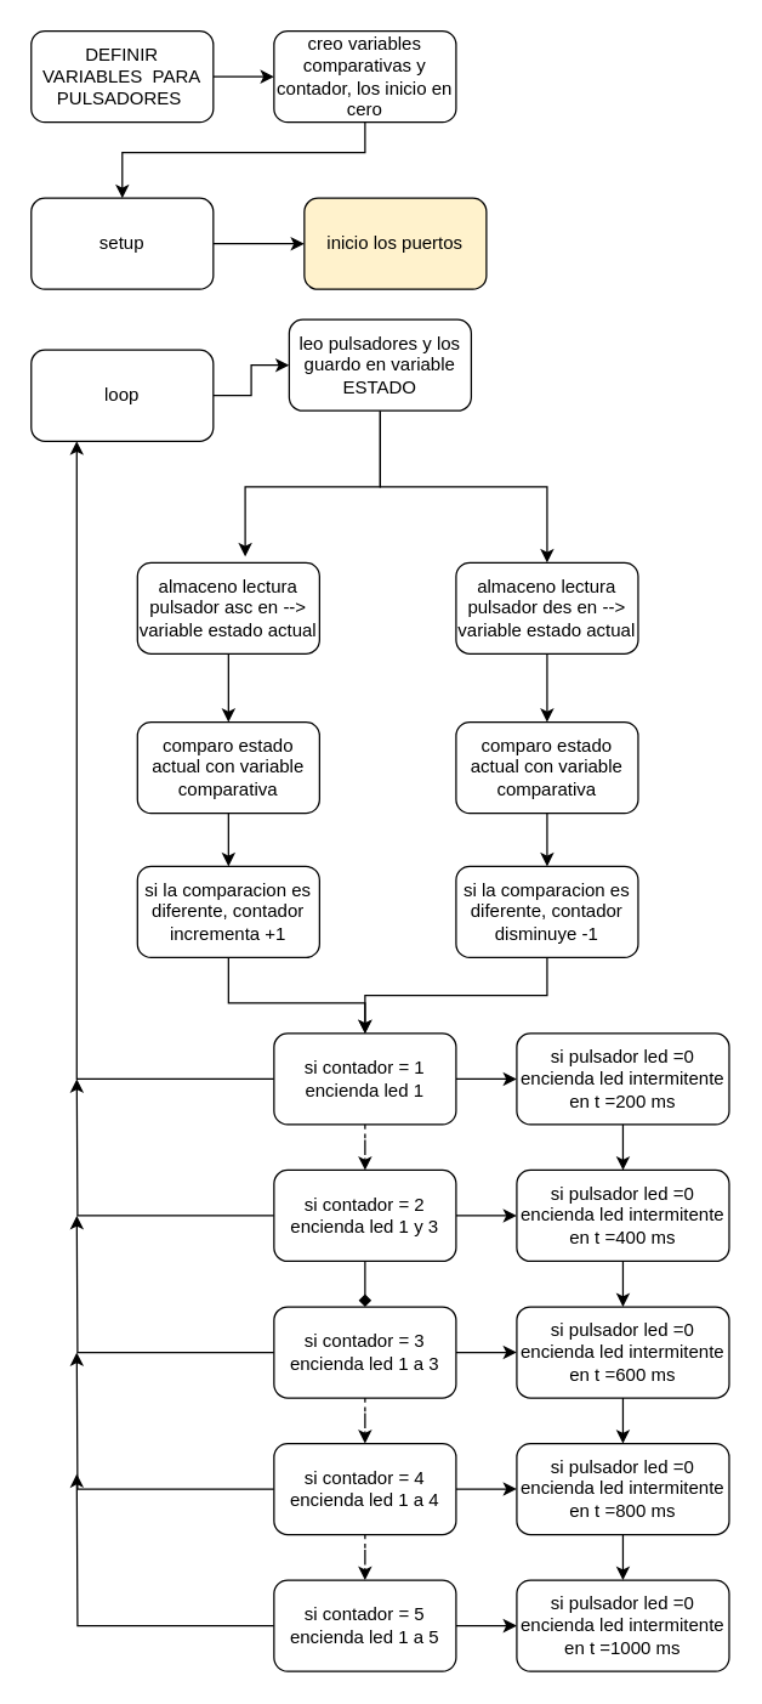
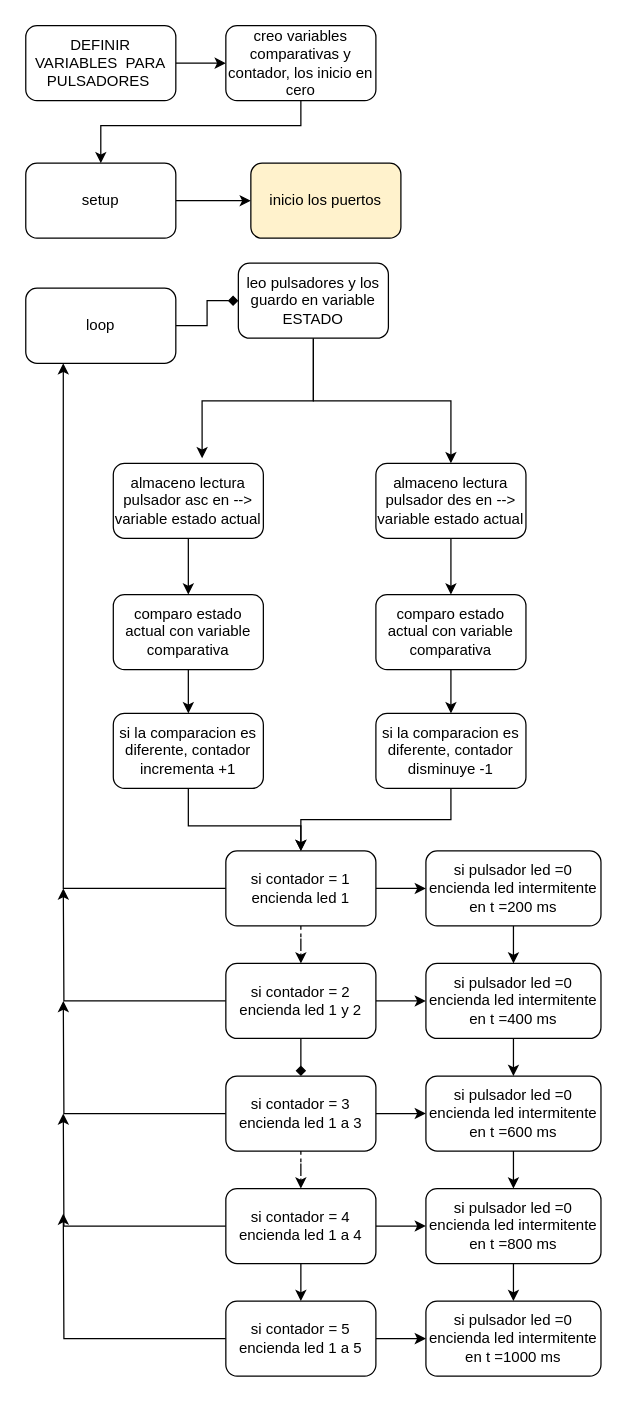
- <mxCell id="7" value="" style="edgeStyle=orthogonalEdgeStyle;rounded=0;orthogonalLoop=1;jettySize=auto;html=1;" edge="1" parent="1" source="8" target="11"><mxGeometry relative="1" as="geometry" /></mxCell>
+ <mxCell id="7" value="" style="edgeStyle=orthogonalEdgeStyle;rounded=0;orthogonalLoop=1;jettySize=auto;html=1;endArrow=diamond;" edge="1" parent="1" source="8" target="11"><mxGeometry relative="1" as="geometry" /></mxCell>
- <mxCell id="33" value="si contador = 2&lt;br&gt;encienda led 1 y 3" style="rounded=1;whiteSpace=wrap;html=1;" vertex="1" parent="1"><mxGeometry x="180" y="770" width="120" height="60" as="geometry" /></mxCell>
+ <mxCell id="33" value="si contador = 2&lt;br&gt;encienda led 1 y 2" style="rounded=1;whiteSpace=wrap;html=1;" vertex="1" parent="1"><mxGeometry x="180" y="770" width="120" height="60" as="geometry" /></mxCell>
- <mxCell id="38" value="" style="edgeStyle=orthogonalEdgeStyle;rounded=0;orthogonalLoop=1;jettySize=auto;html=1;dashed=1;" edge="1" parent="1" source="41" target="44"><mxGeometry relative="1" as="geometry" /></mxCell>
+ <mxCell id="38" value="" style="edgeStyle=orthogonalEdgeStyle;rounded=0;orthogonalLoop=1;jettySize=auto;html=1;" edge="1" parent="1" source="41" target="44"><mxGeometry relative="1" as="geometry" /></mxCell>
